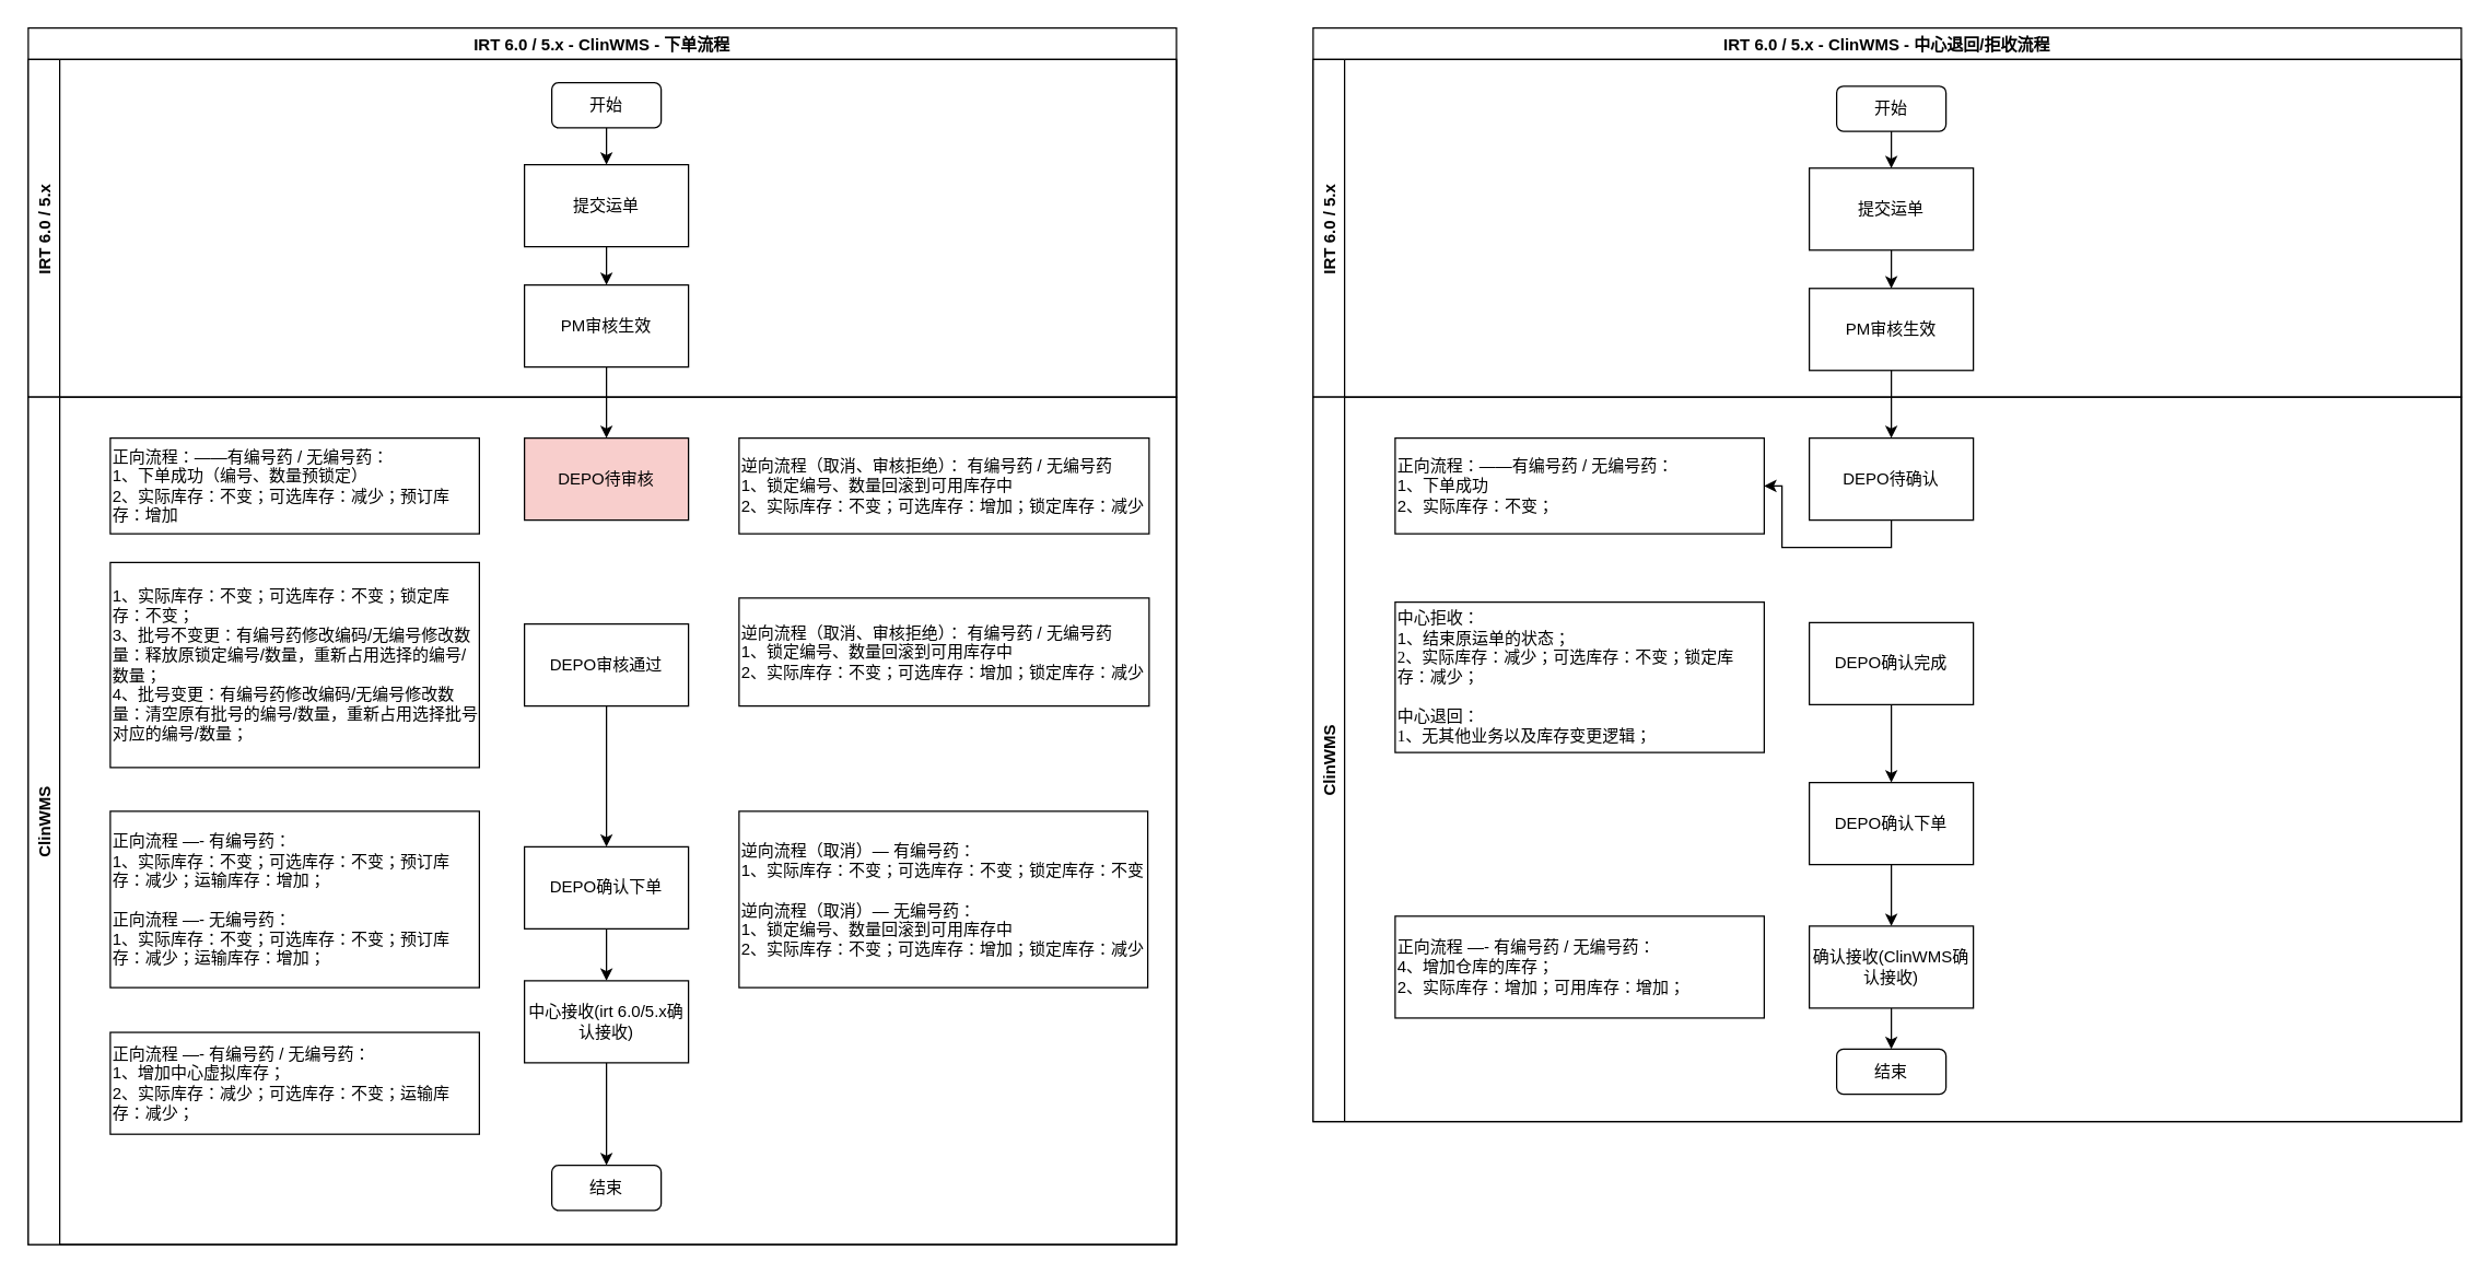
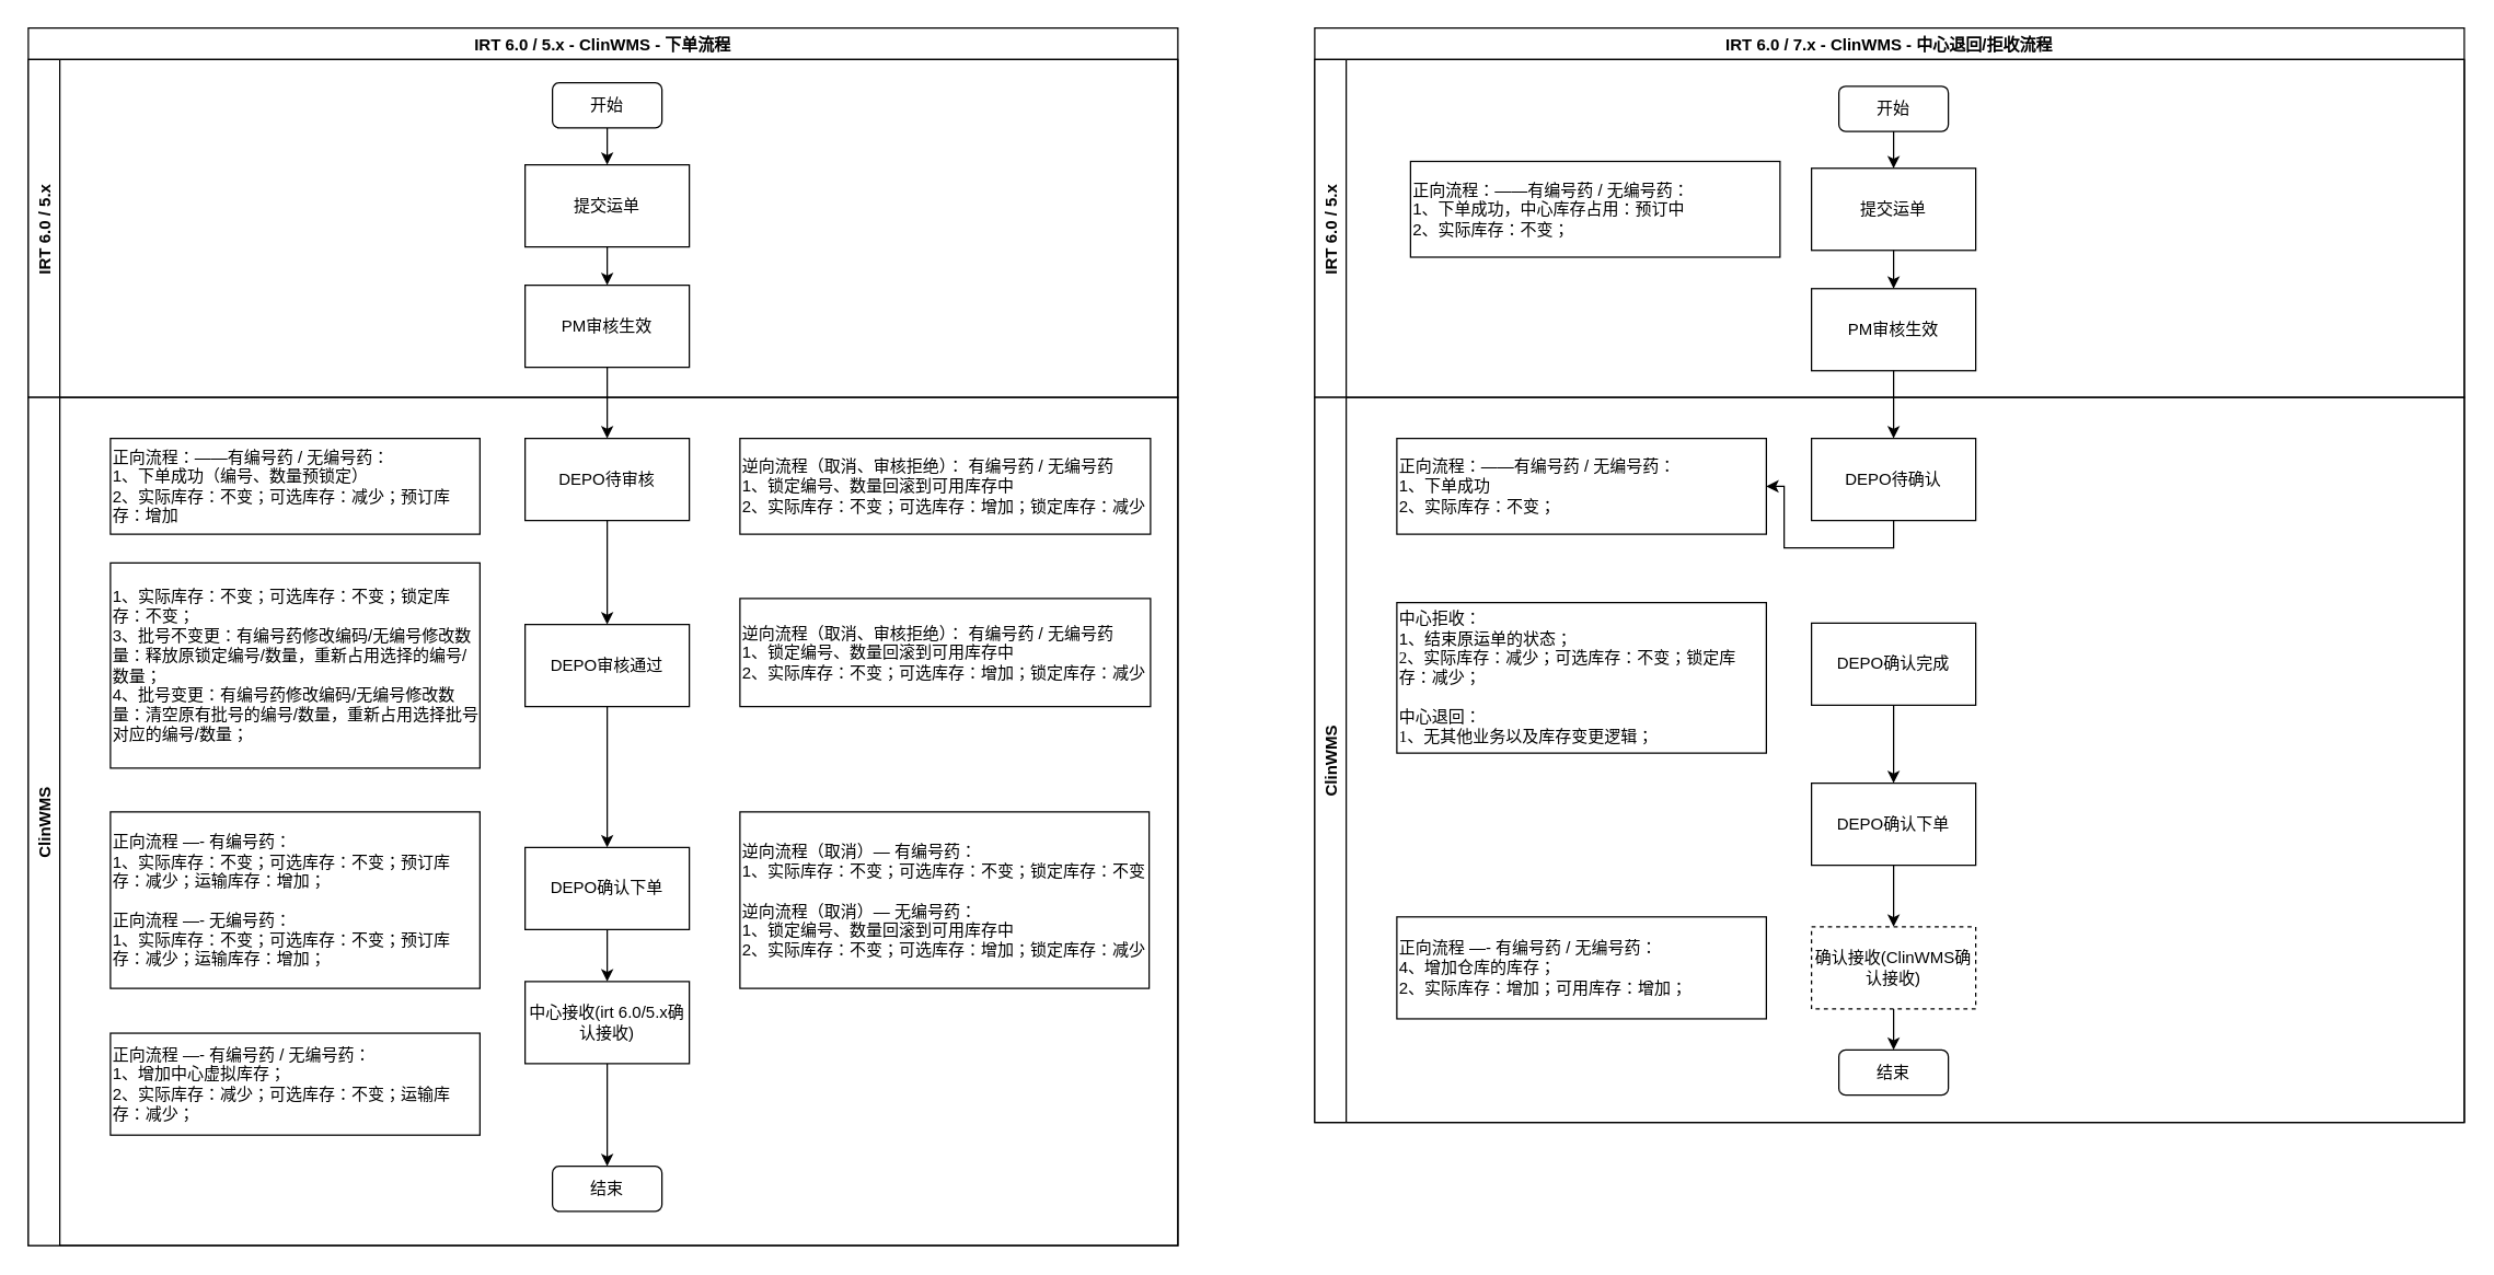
- <mxCell id="28" value="IRT 6.0 / 5.x - ClinWMS - 中心退回/拒收流程" style="swimlane;rounded=0;" parent="1" vertex="1"><mxGeometry x="960" y="20" width="840" height="800" as="geometry" /></mxCell>
+ <mxCell id="28" value="IRT 6.0 / 7.x - ClinWMS - 中心退回/拒收流程" style="swimlane;rounded=0;" parent="1" vertex="1"><mxGeometry x="960" y="20" width="840" height="800" as="geometry" /></mxCell>
+ <mxCell id="36" value="&lt;div&gt;正向流程：——有编号药 / 无编号药：&lt;/div&gt;&lt;div&gt;1、下单成功，中心库存占用：预订中&lt;/div&gt;&lt;div&gt;2、实际库存：不变；&lt;/div&gt;" style="rounded=0;whiteSpace=wrap;html=1;align=left;" parent="30" vertex="1"><mxGeometry x="70" y="74.5" width="270" height="70" as="geometry" /></mxCell>
- <mxCell id="7" value="DEPO待审核" style="rounded=0;whiteSpace=wrap;html=1;fillColor=#f8cecc;" parent="5" vertex="1"><mxGeometry x="363" y="30" width="120" height="60" as="geometry" /></mxCell>
+ <mxCell id="7" value="DEPO待审核" style="rounded=0;whiteSpace=wrap;html=1;" parent="5" vertex="1"><mxGeometry x="363" y="30" width="120" height="60" as="geometry" /></mxCell>
+ <mxCell id="6" style="edgeStyle=orthogonalEdgeStyle;rounded=0;orthogonalLoop=1;jettySize=auto;html=1;exitX=0.5;exitY=1;exitDx=0;exitDy=0;entryX=0.5;entryY=0;entryDx=0;entryDy=0;" parent="5" source="7" target="15" edge="1"><mxGeometry relative="1" as="geometry" /></mxCell>
- <mxCell id="46" value="&lt;span style=&quot;&quot;&gt;确认接收(ClinWMS确认接收)&lt;/span&gt;" style="rounded=0;whiteSpace=wrap;html=1;" parent="37" vertex="1"><mxGeometry x="363" y="387" width="120" height="60" as="geometry" /></mxCell>
+ <mxCell id="46" value="&lt;span style=&quot;&quot;&gt;确认接收(ClinWMS确认接收)&lt;/span&gt;" style="rounded=0;whiteSpace=wrap;html=1;dashed=1;" parent="37" vertex="1"><mxGeometry x="363" y="387" width="120" height="60" as="geometry" /></mxCell>
